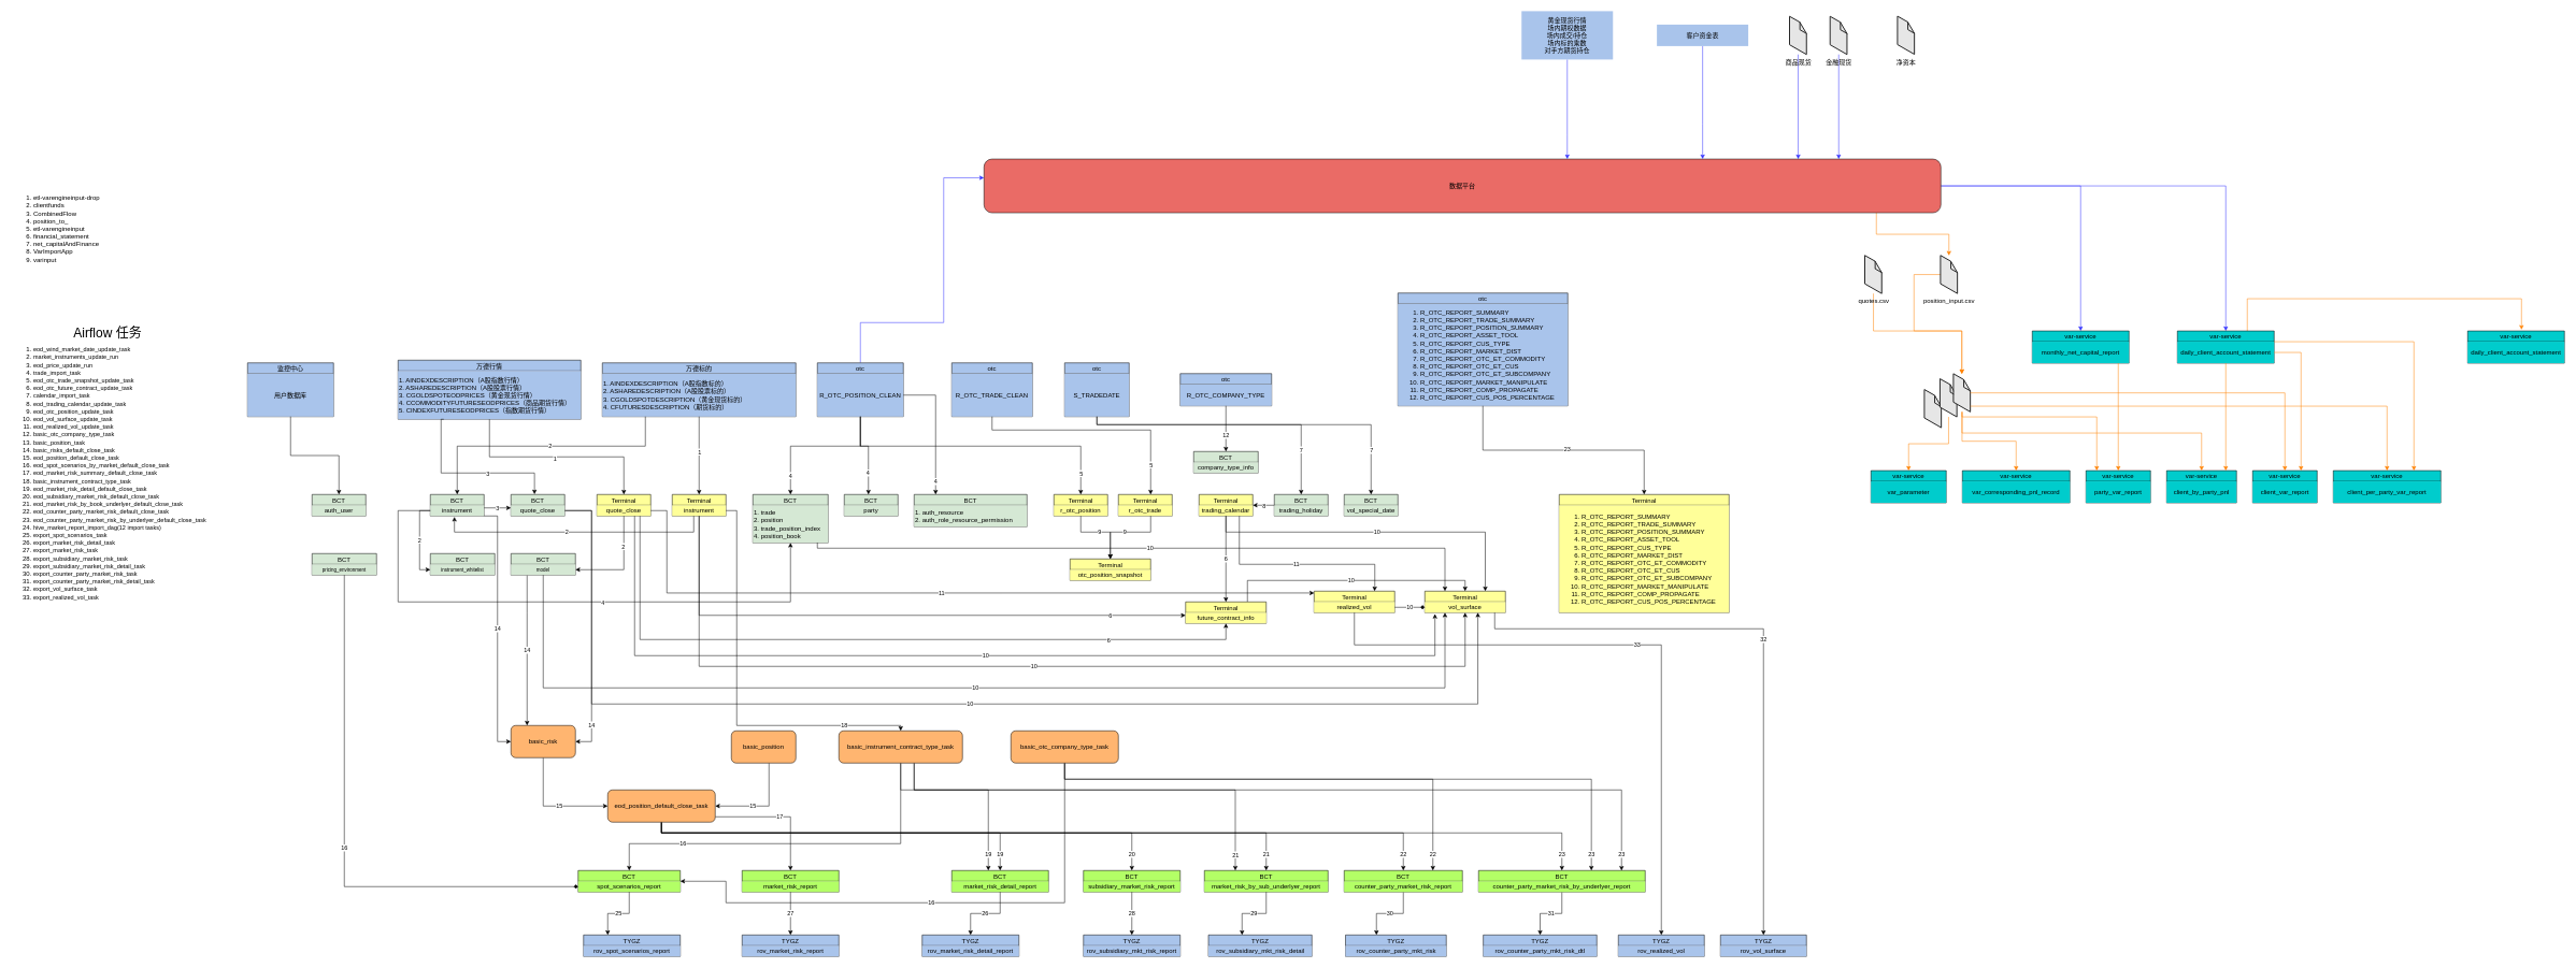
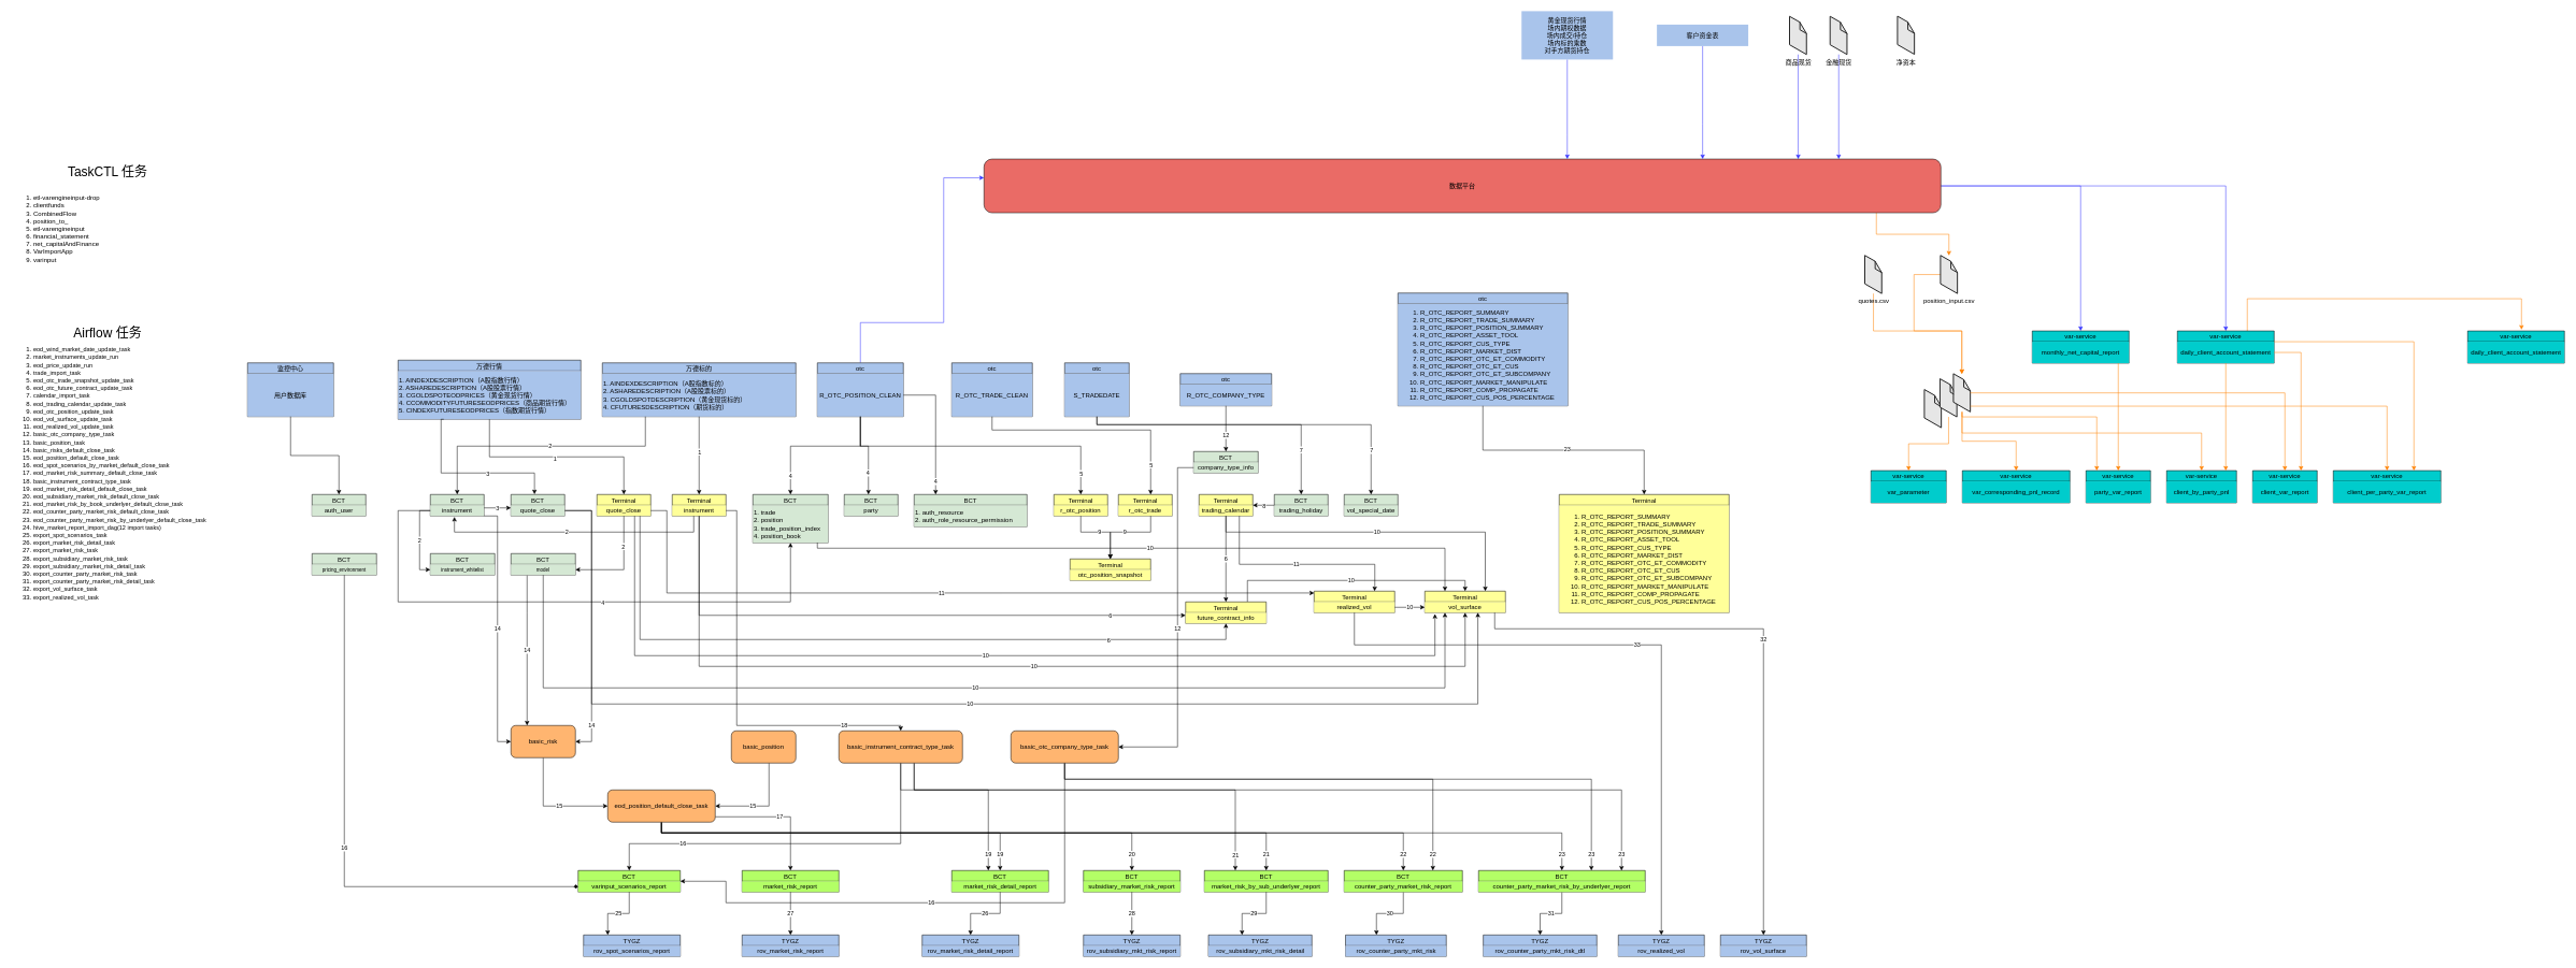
+ <mxCell id="229" value="&lt;font style=&quot;font-size: 24px&quot;&gt;TaskCTL 任务&lt;/font&gt;" style="text;html=1;strokeColor=none;fillColor=none;align=center;verticalAlign=middle;whiteSpace=wrap;rounded=0;" parent="1" vertex="1"><mxGeometry x="110" y="310" width="180" height="20" as="geometry" /></mxCell>
- <mxCell id="95" value="10" style="edgeStyle=orthogonalEdgeStyle;rounded=0;orthogonalLoop=1;jettySize=auto;html=1;entryX=0;entryY=0.5;entryDx=0;entryDy=0;strokeColor=#000000;endArrow=diamond;" parent="1" source="88" target="90" edge="1"><mxGeometry relative="1" as="geometry" /></mxCell>
+ <mxCell id="95" value="10" style="edgeStyle=orthogonalEdgeStyle;rounded=0;orthogonalLoop=1;jettySize=auto;html=1;entryX=0;entryY=0.5;entryDx=0;entryDy=0;strokeColor=#000000;" parent="1" source="88" target="90" edge="1"><mxGeometry relative="1" as="geometry" /></mxCell>
+ <mxCell id="133" value="12" style="edgeStyle=orthogonalEdgeStyle;rounded=0;orthogonalLoop=1;jettySize=auto;html=1;entryX=1;entryY=0.5;entryDx=0;entryDy=0;strokeColor=#000000;" parent="1" source="103" target="132" edge="1"><mxGeometry relative="1" as="geometry"><Array as="points"><mxPoint x="2190" y="870" /><mxPoint x="2190" y="1390" /></Array></mxGeometry></mxCell>
- <mxCell id="106" value="spot_scenarios_report" style="text;html=1;strokeColor=none;fillColor=#B3FF66;align=center;verticalAlign=middle;whiteSpace=wrap;rounded=0;" parent="105" vertex="1"><mxGeometry y="20" width="190" height="20" as="geometry" /></mxCell>
+ <mxCell id="106" value="varinput_scenarios_report" style="text;html=1;strokeColor=none;fillColor=#B3FF66;align=center;verticalAlign=middle;whiteSpace=wrap;rounded=0;" parent="105" vertex="1"><mxGeometry y="20" width="190" height="20" as="geometry" /></mxCell>
